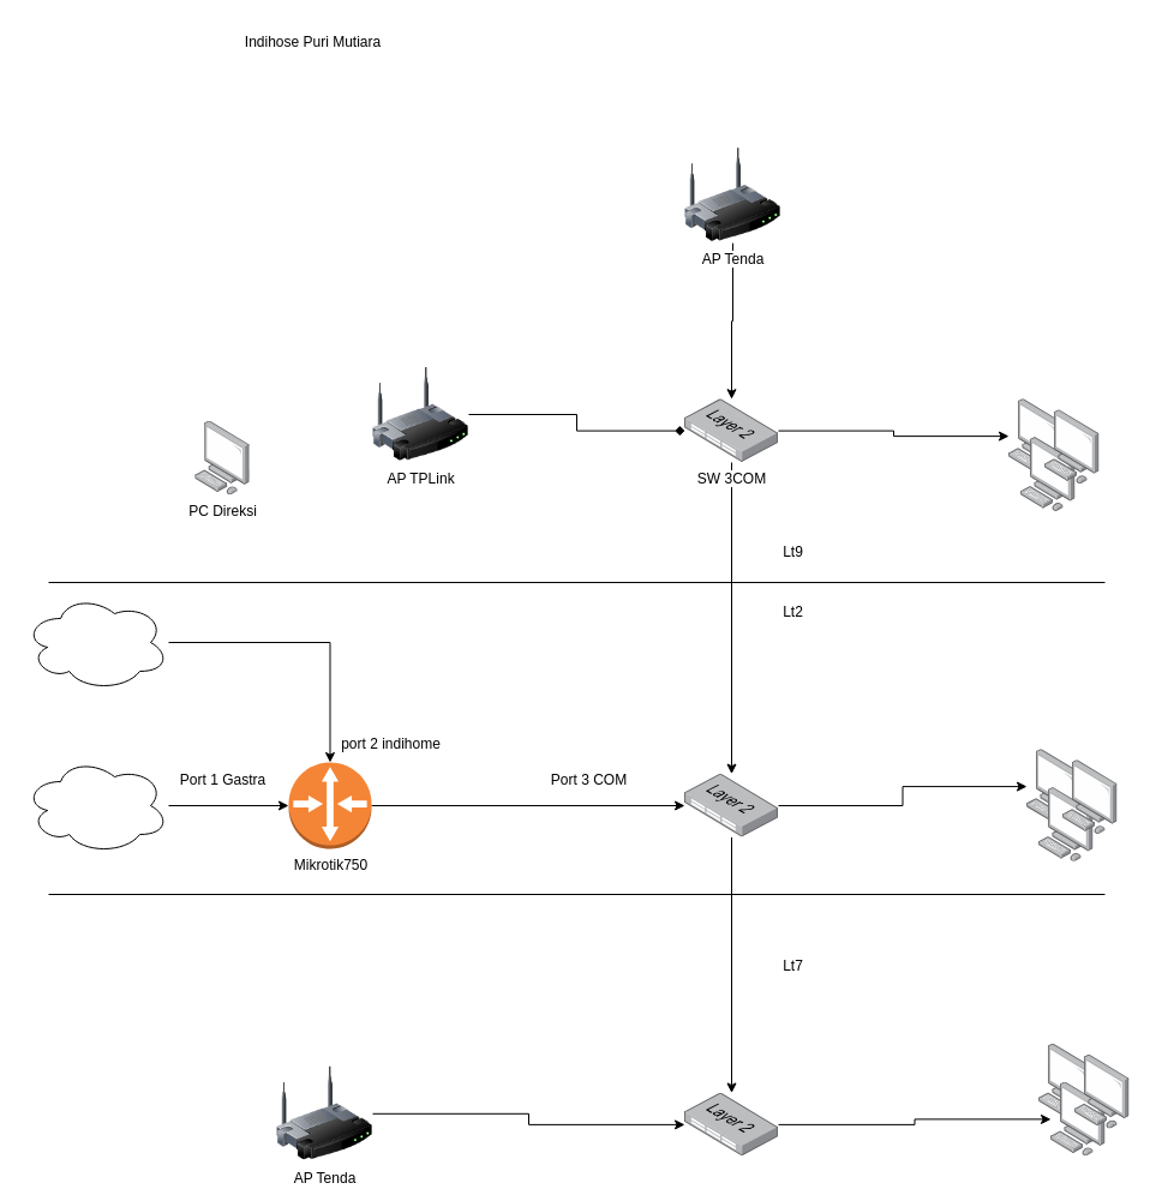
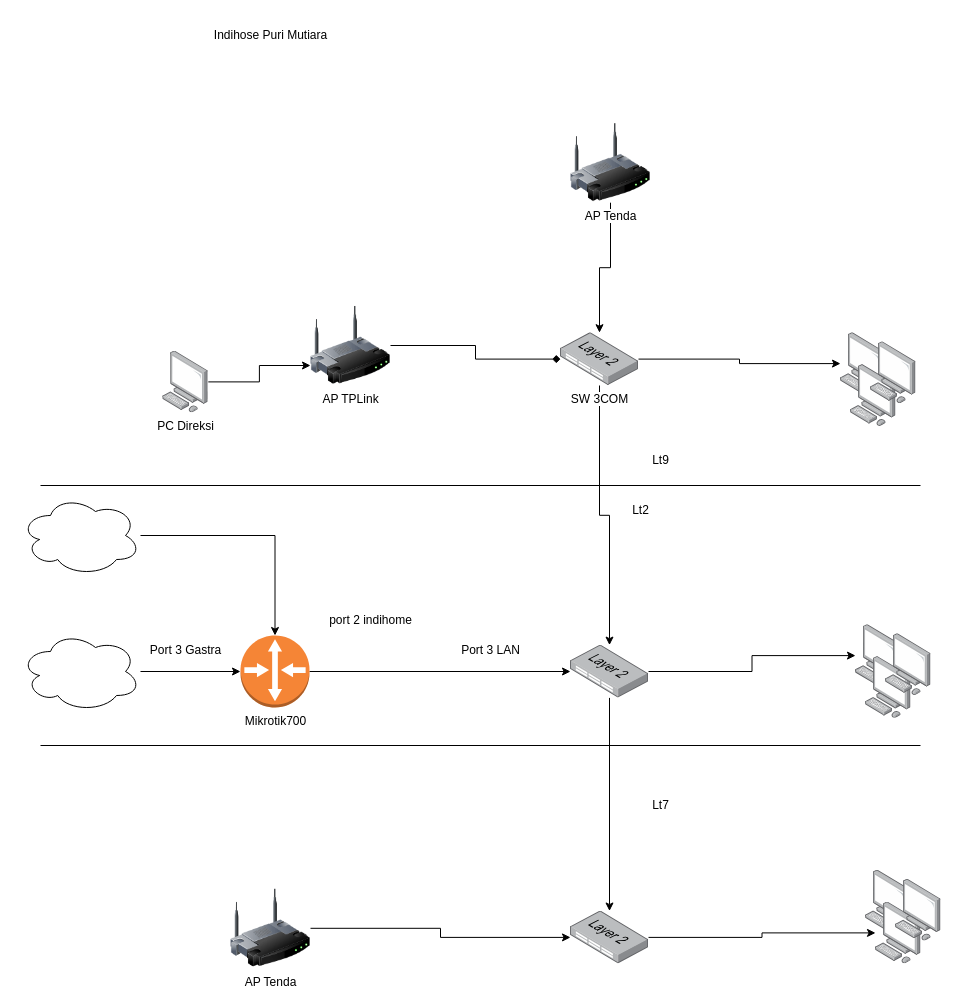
- <mxCell id="41" value="Indihose Puri Mutiara" style="text;html=1;align=center;verticalAlign=middle;resizable=0;points=[];autosize=1;strokeColor=none;fillColor=none;" vertex="1" parent="1"><mxGeometry x="190" y="20" width="140" height="30" as="geometry" /></mxCell>
+ <mxCell id="41" value="Indihose Puri Mutiara" style="text;html=1;align=center;verticalAlign=middle;resizable=0;points=[];autosize=1;strokeColor=none;fillColor=none;" vertex="1" parent="1"><mxGeometry x="200" y="20" width="140" height="30" as="geometry" /></mxCell>
- <mxCell id="16" value="SW 3COM" style="points=[];aspect=fixed;html=1;align=center;shadow=0;dashed=0;image;image=img/lib/allied_telesis/switch/Switch_48_port_L2.svg;" vertex="1" parent="1"><mxGeometry x="570" y="332.2" width="78" height="52.8" as="geometry" /></mxCell>
+ <mxCell id="16" value="SW 3COM" style="points=[];aspect=fixed;html=1;align=center;shadow=0;dashed=0;image;image=img/lib/allied_telesis/switch/Switch_48_port_L2.svg;" vertex="1" parent="1"><mxGeometry x="560" y="332.2" width="78" height="52.8" as="geometry" /></mxCell>
+ <mxCell id="28" style="edgeStyle=orthogonalEdgeStyle;rounded=0;orthogonalLoop=1;jettySize=auto;html=1;entryX=0;entryY=0.75;entryDx=0;entryDy=0;" edge="1" parent="1" source="29" target="27"><mxGeometry relative="1" as="geometry" /></mxCell>
- <mxCell id="21" value="Lt2" style="text;html=1;align=center;verticalAlign=middle;resizable=0;points=[];autosize=1;strokeColor=none;fillColor=none;" vertex="1" parent="1"><mxGeometry x="640" y="495" width="40" height="30" as="geometry" /></mxCell>
+ <mxCell id="21" value="Lt2" style="text;html=1;align=center;verticalAlign=middle;resizable=0;points=[];autosize=1;strokeColor=none;fillColor=none;" vertex="1" parent="1"><mxGeometry x="620" y="495" width="40" height="30" as="geometry" /></mxCell>
- <mxCell id="6" value="port 2 indihome" style="text;html=1;align=center;verticalAlign=middle;resizable=0;points=[];autosize=1;strokeColor=none;fillColor=none;" vertex="1" parent="1"><mxGeometry x="270" y="605" width="110" height="30" as="geometry" /></mxCell>
+ <mxCell id="6" value="port 2 indihome" style="text;html=1;align=center;verticalAlign=middle;resizable=0;points=[];autosize=1;strokeColor=none;fillColor=none;" vertex="1" parent="1"><mxGeometry x="315" y="605" width="110" height="30" as="geometry" /></mxCell>
- <mxCell id="9" value="Port 1 Gastra" style="text;html=1;align=center;verticalAlign=middle;resizable=0;points=[];autosize=1;strokeColor=none;fillColor=none;" vertex="1" parent="1"><mxGeometry x="140" y="635" width="90" height="30" as="geometry" /></mxCell>
+ <mxCell id="9" value="Port 3 Gastra" style="text;html=1;align=center;verticalAlign=middle;resizable=0;points=[];autosize=1;strokeColor=none;fillColor=none;" vertex="1" parent="1"><mxGeometry x="140" y="635" width="90" height="30" as="geometry" /></mxCell>
- <mxCell id="13" value="Port 3 COM" style="text;html=1;align=center;verticalAlign=middle;resizable=0;points=[];autosize=1;strokeColor=none;fillColor=none;" vertex="1" parent="1"><mxGeometry x="450" y="635" width="80" height="30" as="geometry" /></mxCell>
+ <mxCell id="13" value="Port 3 LAN" style="text;html=1;align=center;verticalAlign=middle;resizable=0;points=[];autosize=1;strokeColor=none;fillColor=none;" vertex="1" parent="1"><mxGeometry x="450" y="635" width="80" height="30" as="geometry" /></mxCell>
- <mxCell id="3" value="Mikrotik750" style="outlineConnect=0;dashed=0;verticalLabelPosition=bottom;verticalAlign=top;align=center;html=1;shape=mxgraph.aws3.router;fillColor=#F58536;gradientColor=none;" vertex="1" parent="1"><mxGeometry x="240" y="635" width="69" height="72" as="geometry" /></mxCell>
+ <mxCell id="3" value="Mikrotik700" style="outlineConnect=0;dashed=0;verticalLabelPosition=bottom;verticalAlign=top;align=center;html=1;shape=mxgraph.aws3.router;fillColor=#F58536;gradientColor=none;" vertex="1" parent="1"><mxGeometry x="240" y="635" width="69" height="72" as="geometry" /></mxCell>
